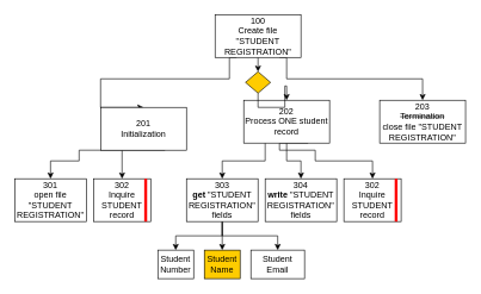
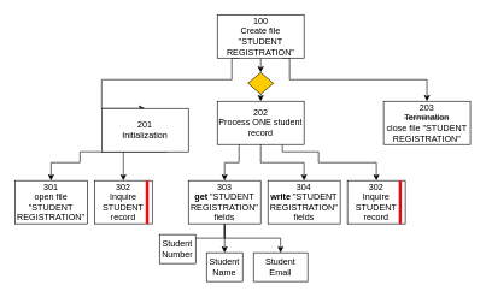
- <mxCell id="12" value="202&lt;br&gt;Process ONE student record" style="rounded=1;whiteSpace=wrap;html=1;arcSize=0;" vertex="1" parent="1"><mxGeometry x="340" y="140" width="120" height="60" as="geometry" /></mxCell>
+ <mxCell id="12" value="202&lt;br&gt;Process ONE student record" style="rounded=1;whiteSpace=wrap;html=1;arcSize=0;" vertex="1" parent="1"><mxGeometry x="300" y="140" width="120" height="60" as="geometry" /></mxCell>
- <mxCell id="20" value="Student Number" style="rounded=0;whiteSpace=wrap;html=1;" vertex="1" parent="1"><mxGeometry x="220" y="350" width="50" height="40" as="geometry" /></mxCell>
+ <mxCell id="20" value="Student Number" style="rounded=0;whiteSpace=wrap;html=1;" vertex="1" parent="1"><mxGeometry x="220" y="325" width="50" height="40" as="geometry" /></mxCell>
- <mxCell id="21" value="Student Name" style="rounded=0;whiteSpace=wrap;html=1;fillColor=#ffcc00;" vertex="1" parent="1"><mxGeometry x="285" y="350" width="50" height="40" as="geometry" /></mxCell>
+ <mxCell id="21" value="Student Name" style="rounded=0;whiteSpace=wrap;html=1;" vertex="1" parent="1"><mxGeometry x="285" y="350" width="50" height="40" as="geometry" /></mxCell>
